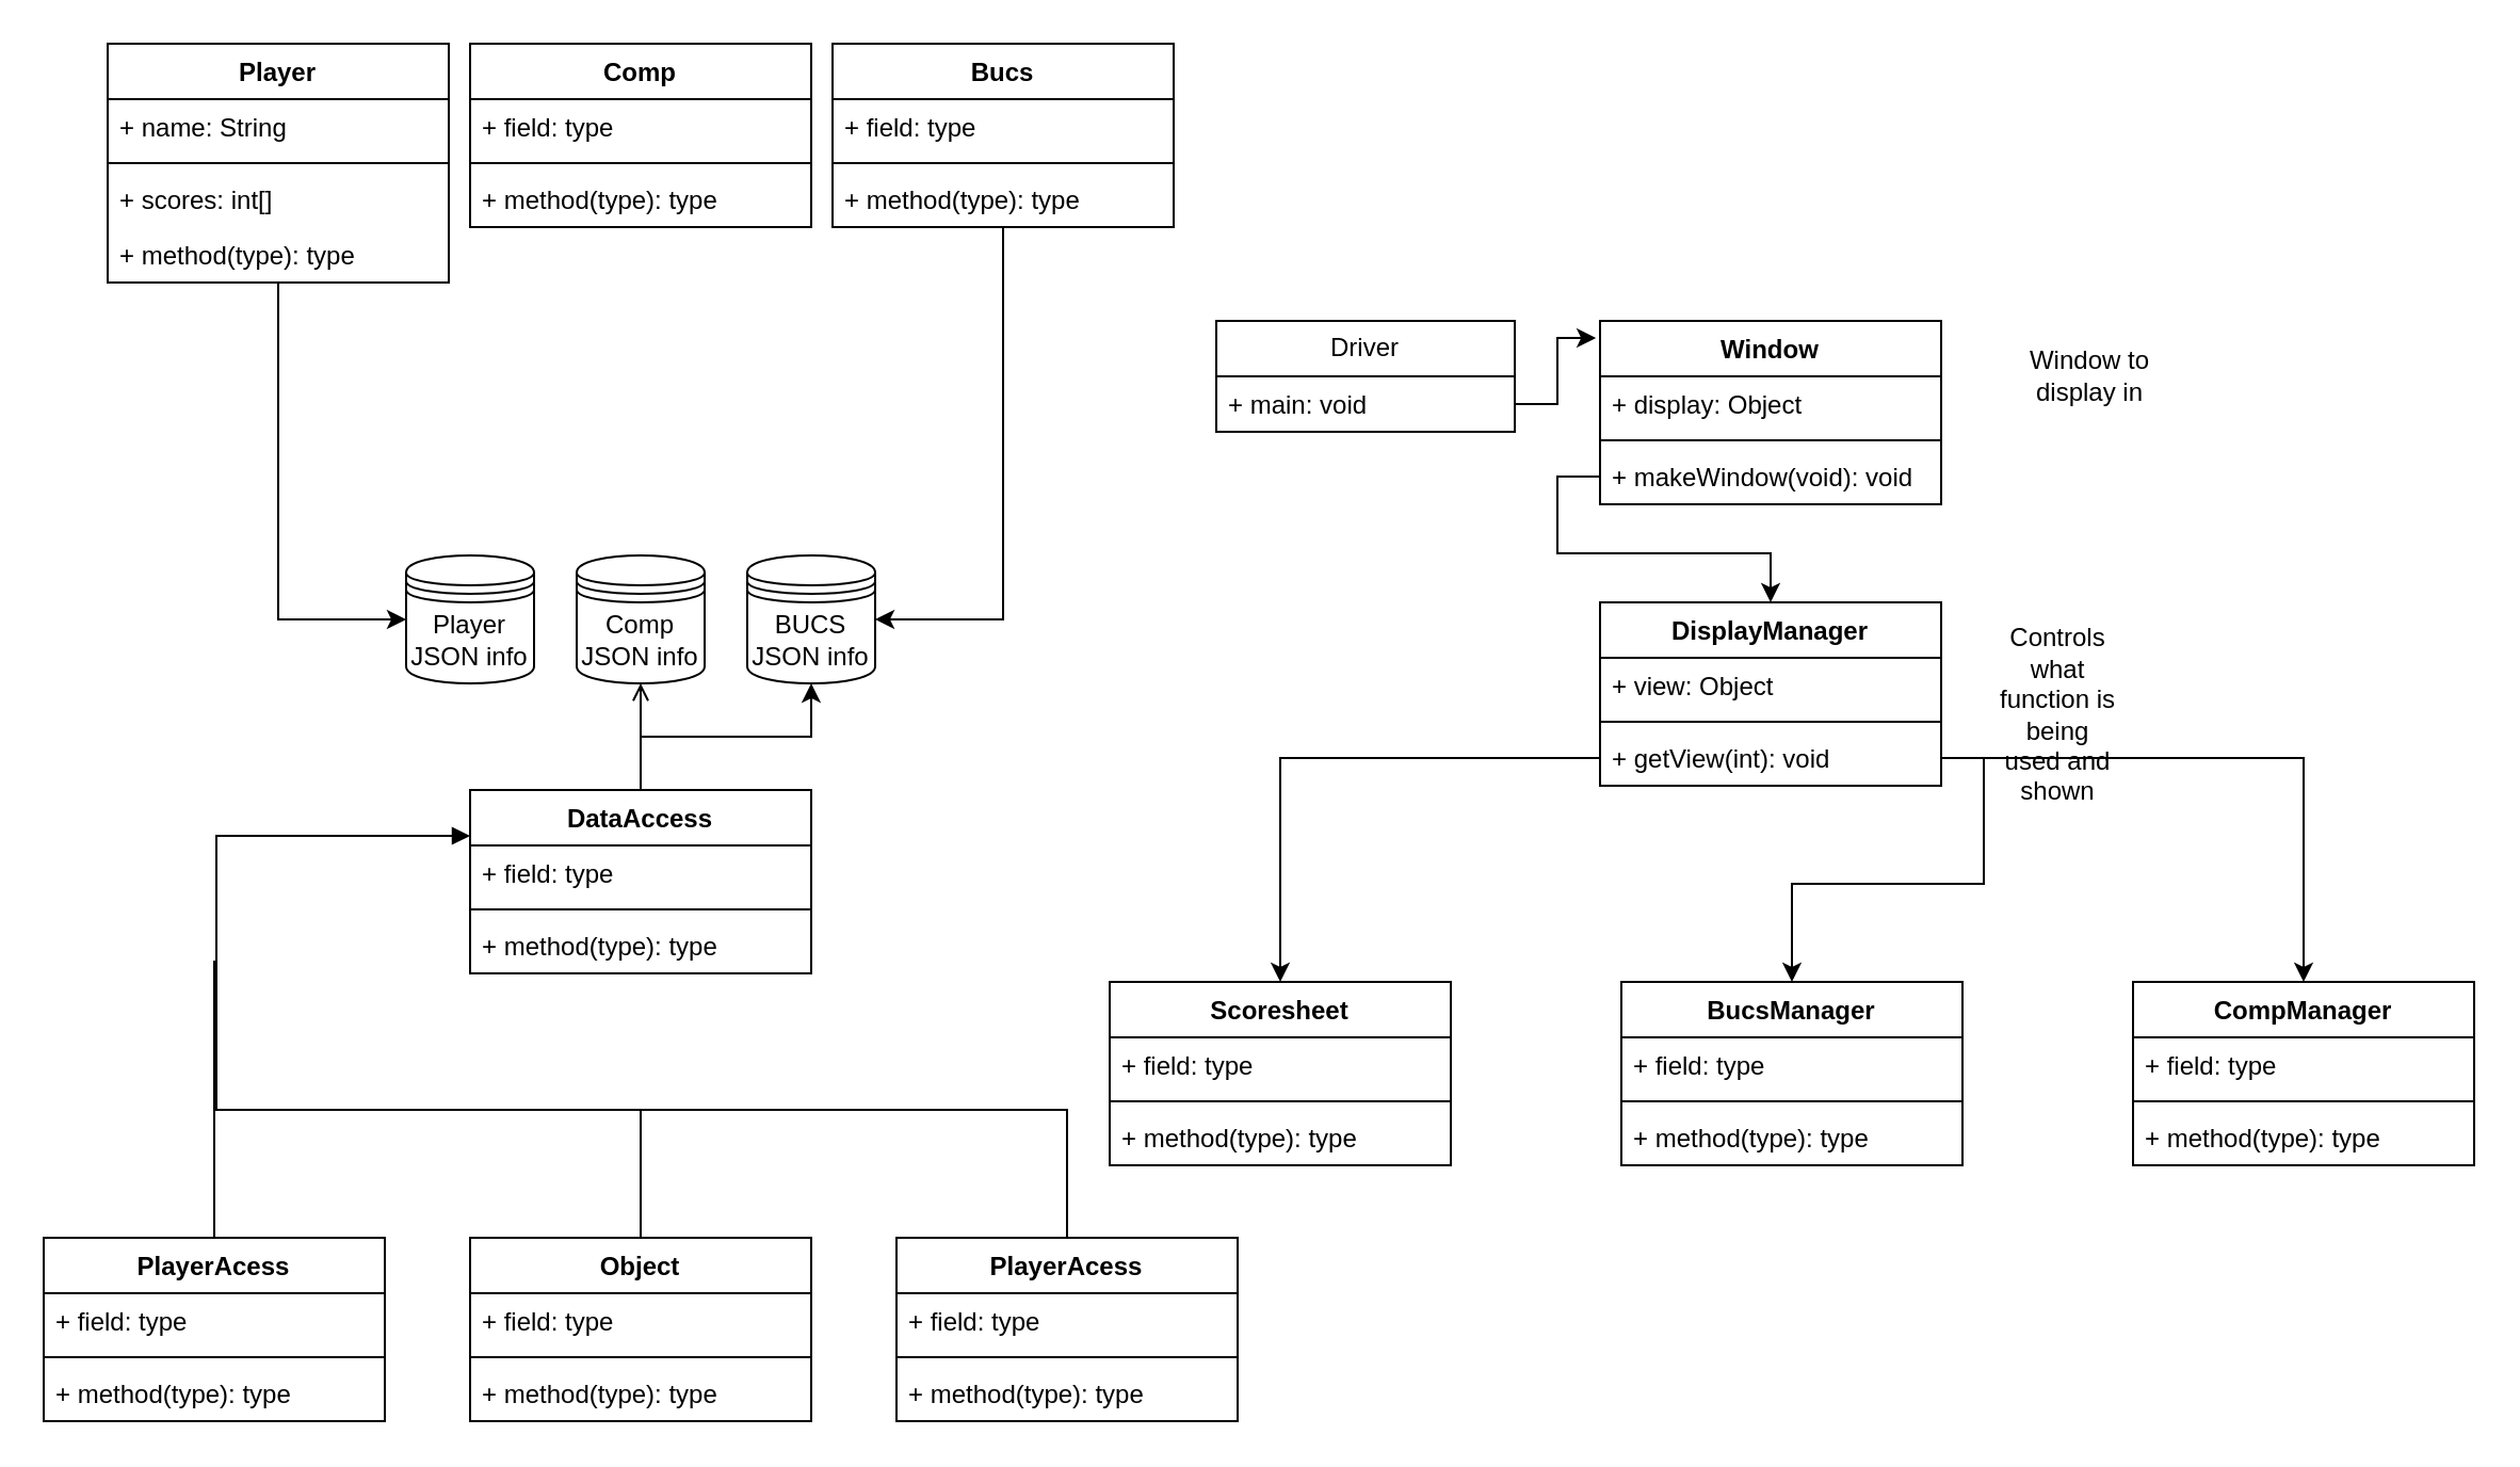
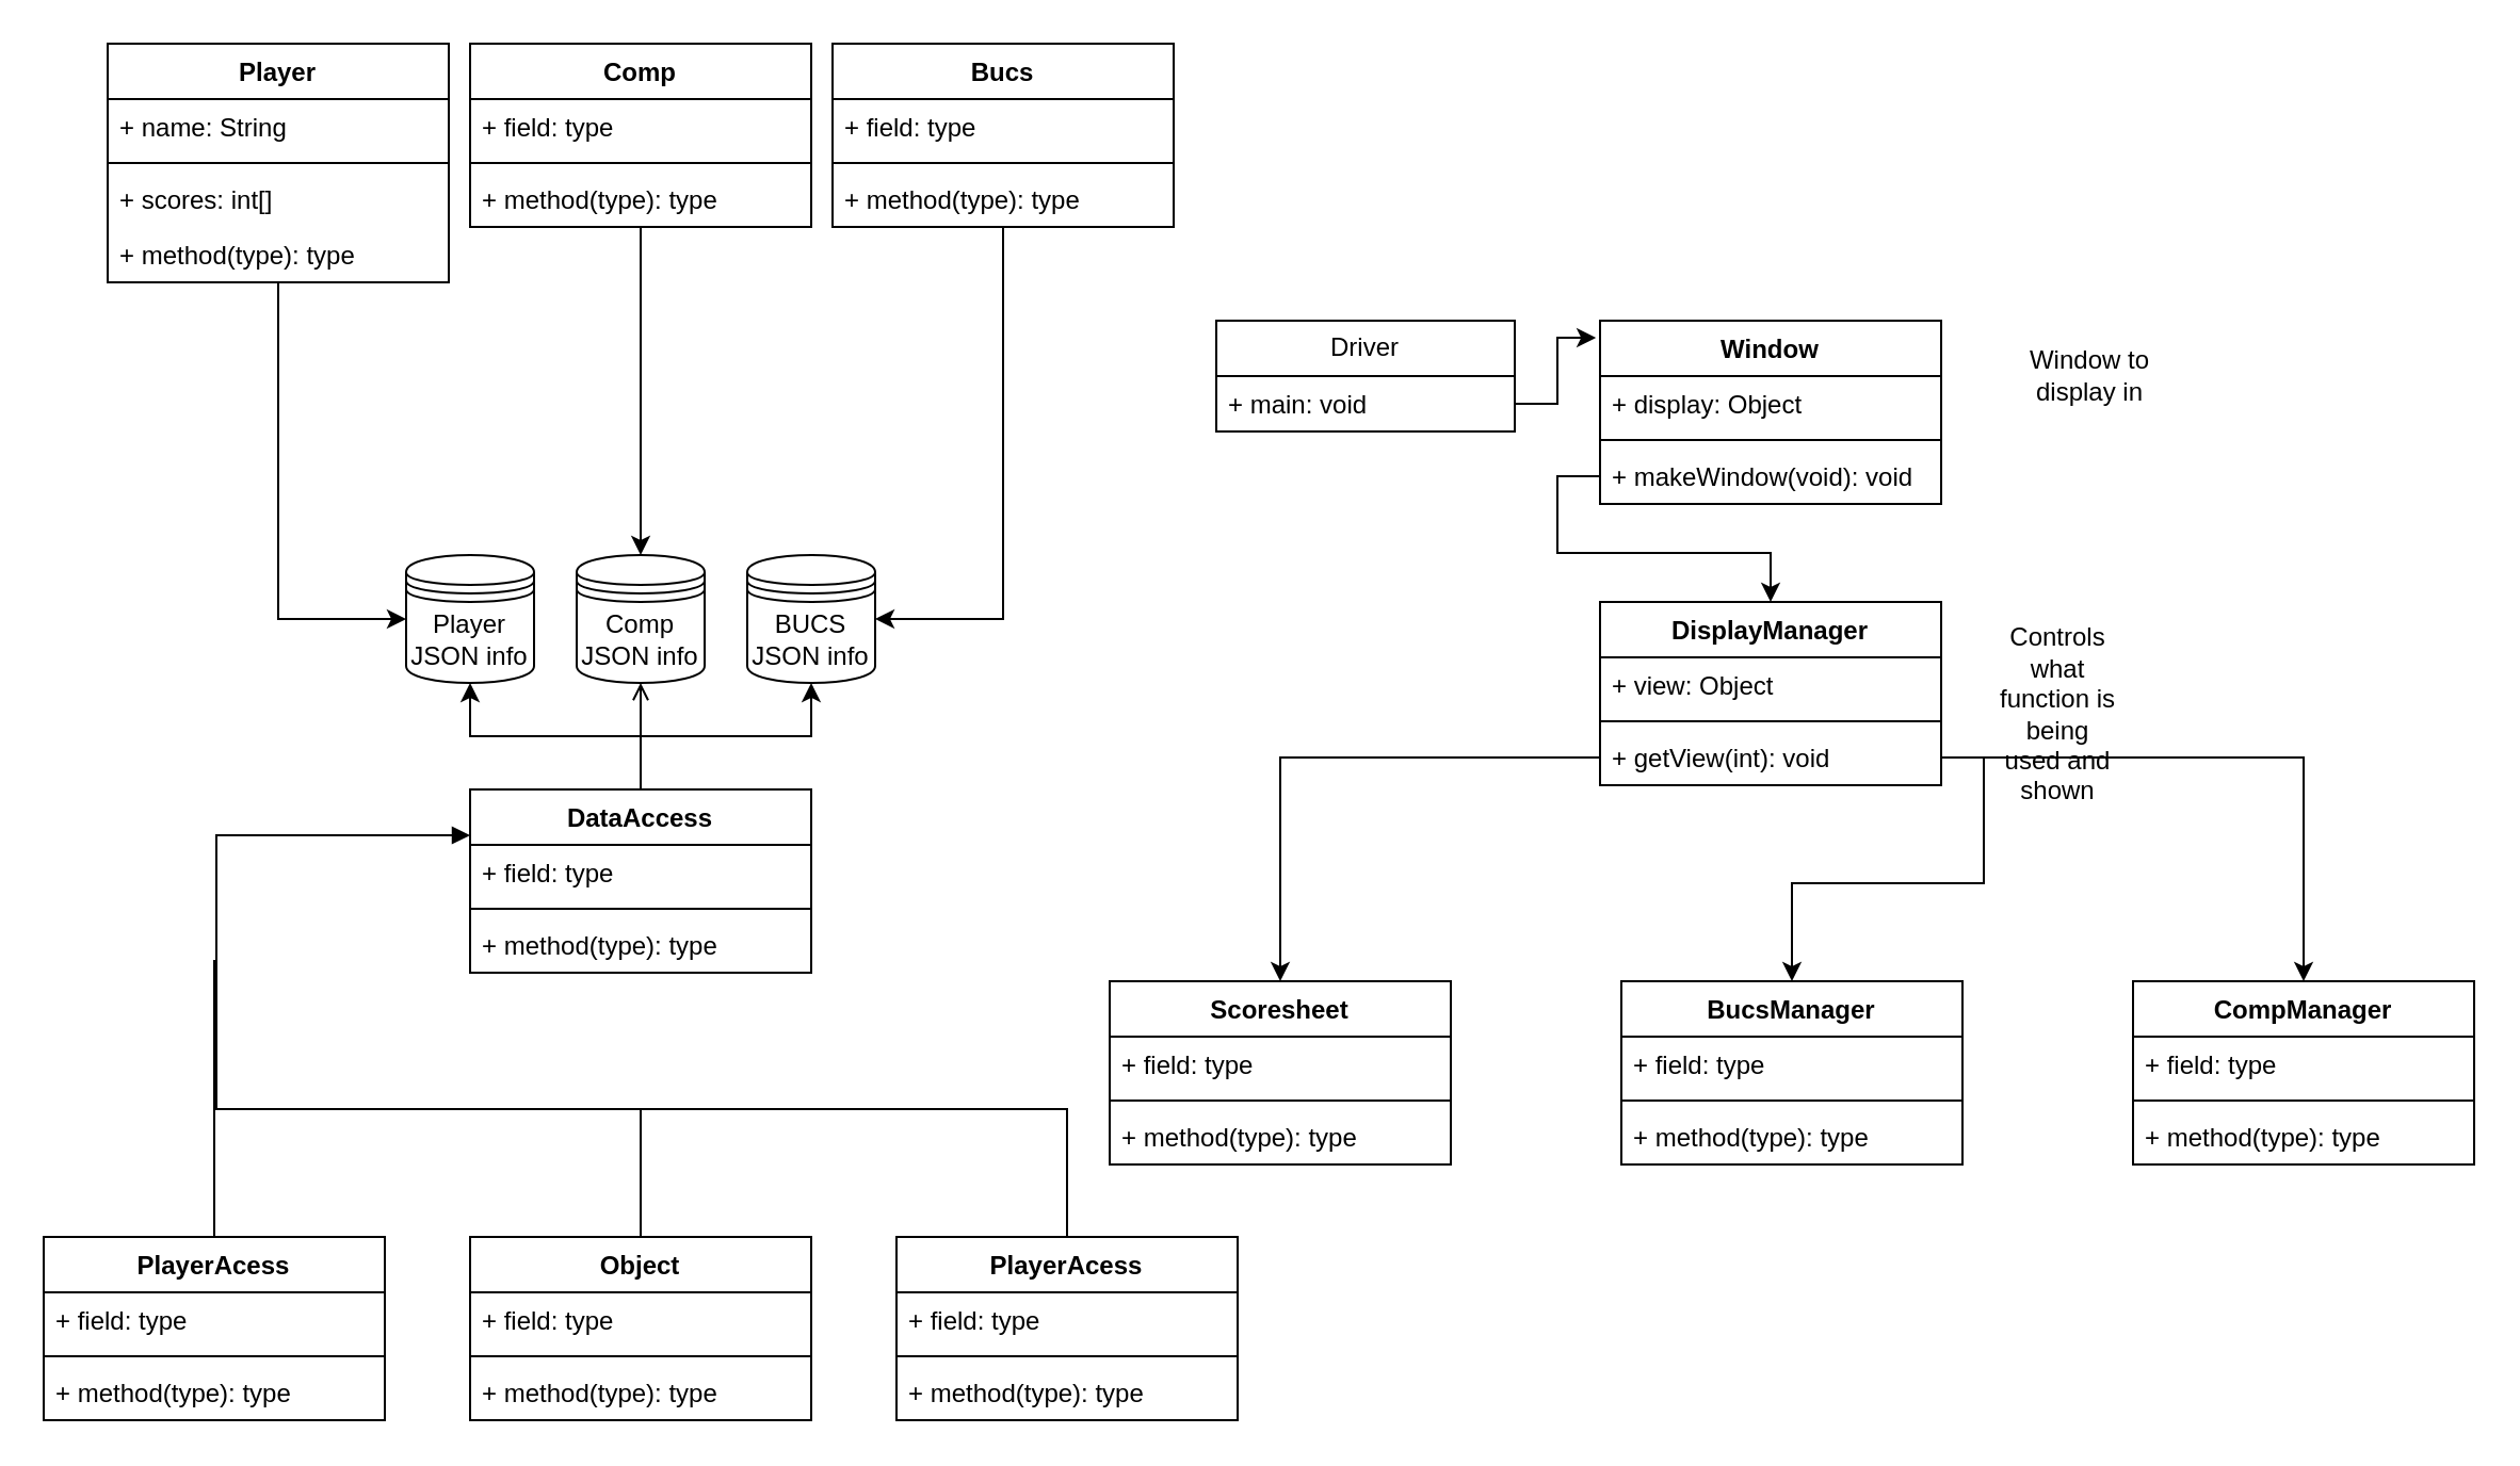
+ <mxCell id="26" style="edgeStyle=orthogonalEdgeStyle;rounded=0;orthogonalLoop=1;jettySize=auto;html=1;entryX=0.5;entryY=0;entryDx=0;entryDy=0;" edge="1" parent="1" source="27" target="17"><mxGeometry relative="1" as="geometry"><mxPoint x="300" y="130" as="targetPoint" /></mxGeometry></mxCell>
+ <mxCell id="21" style="edgeStyle=orthogonalEdgeStyle;rounded=0;orthogonalLoop=1;jettySize=auto;html=1;entryX=0.5;entryY=1;entryDx=0;entryDy=0;" edge="1" parent="1" source="22" target="16"><mxGeometry relative="1" as="geometry" /></mxCell>
